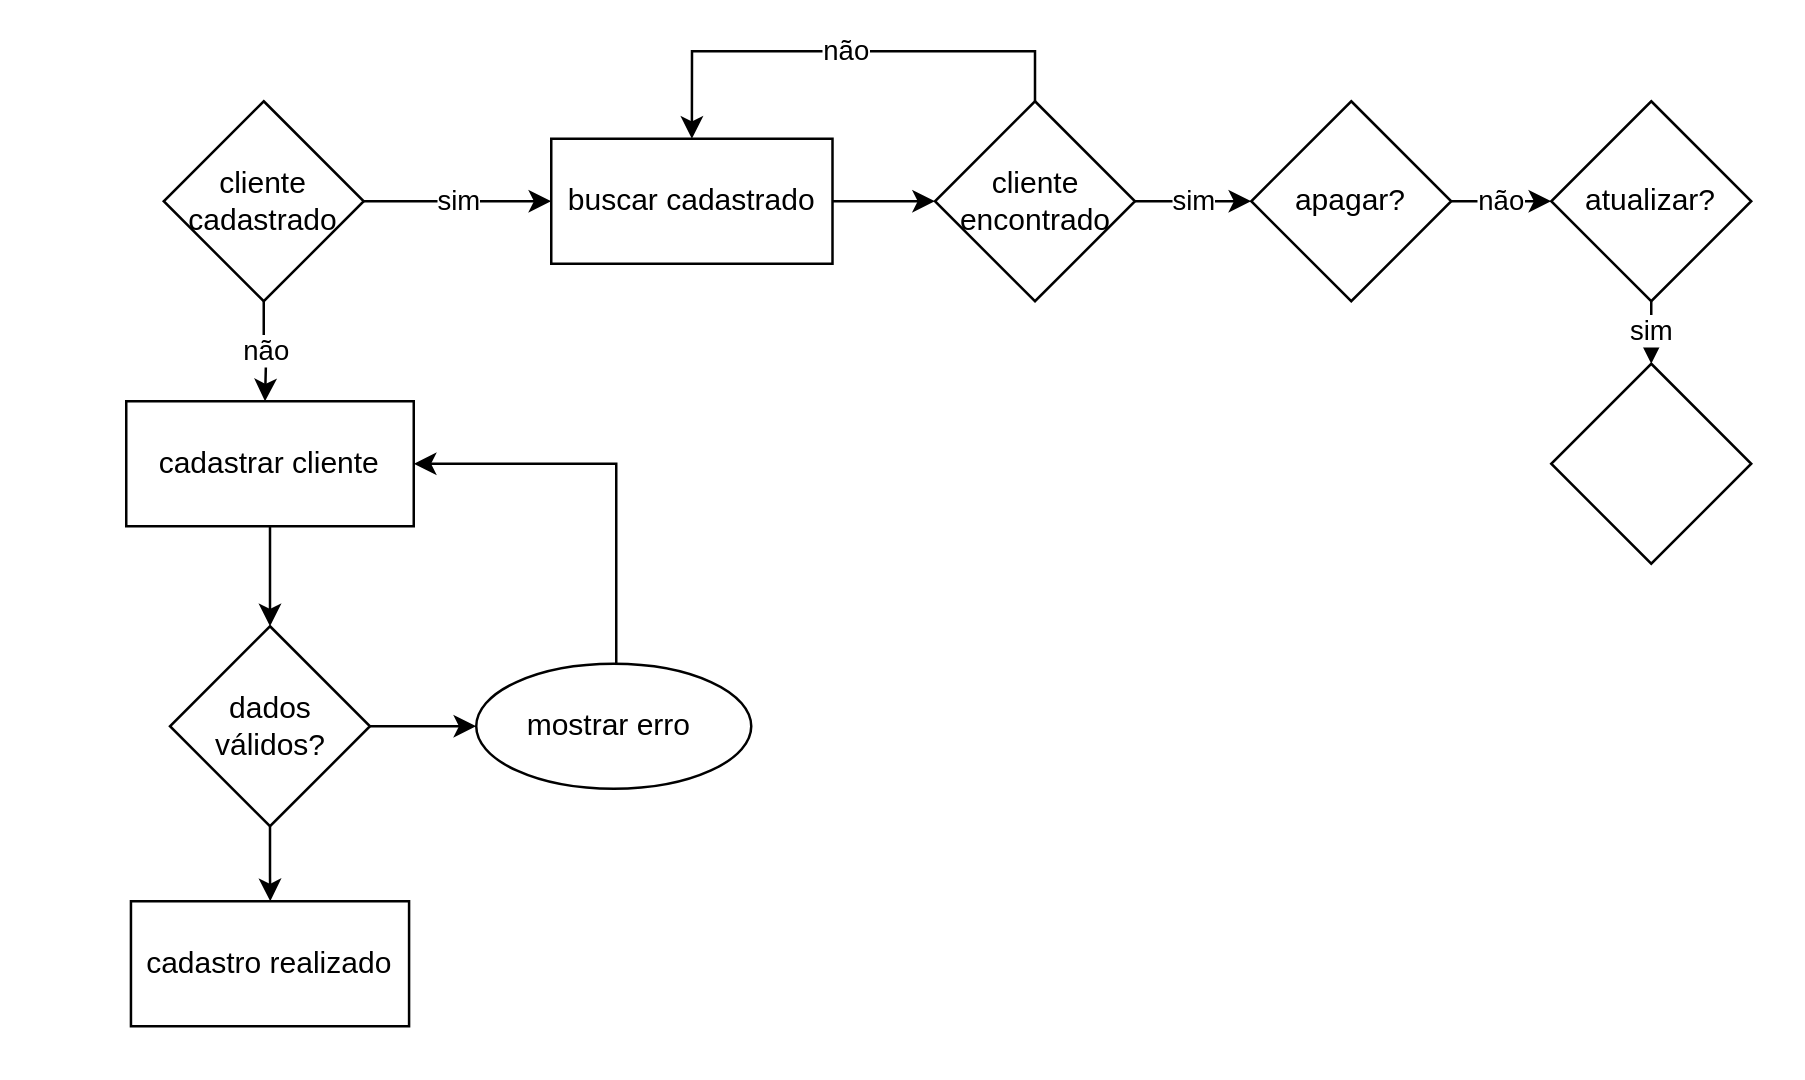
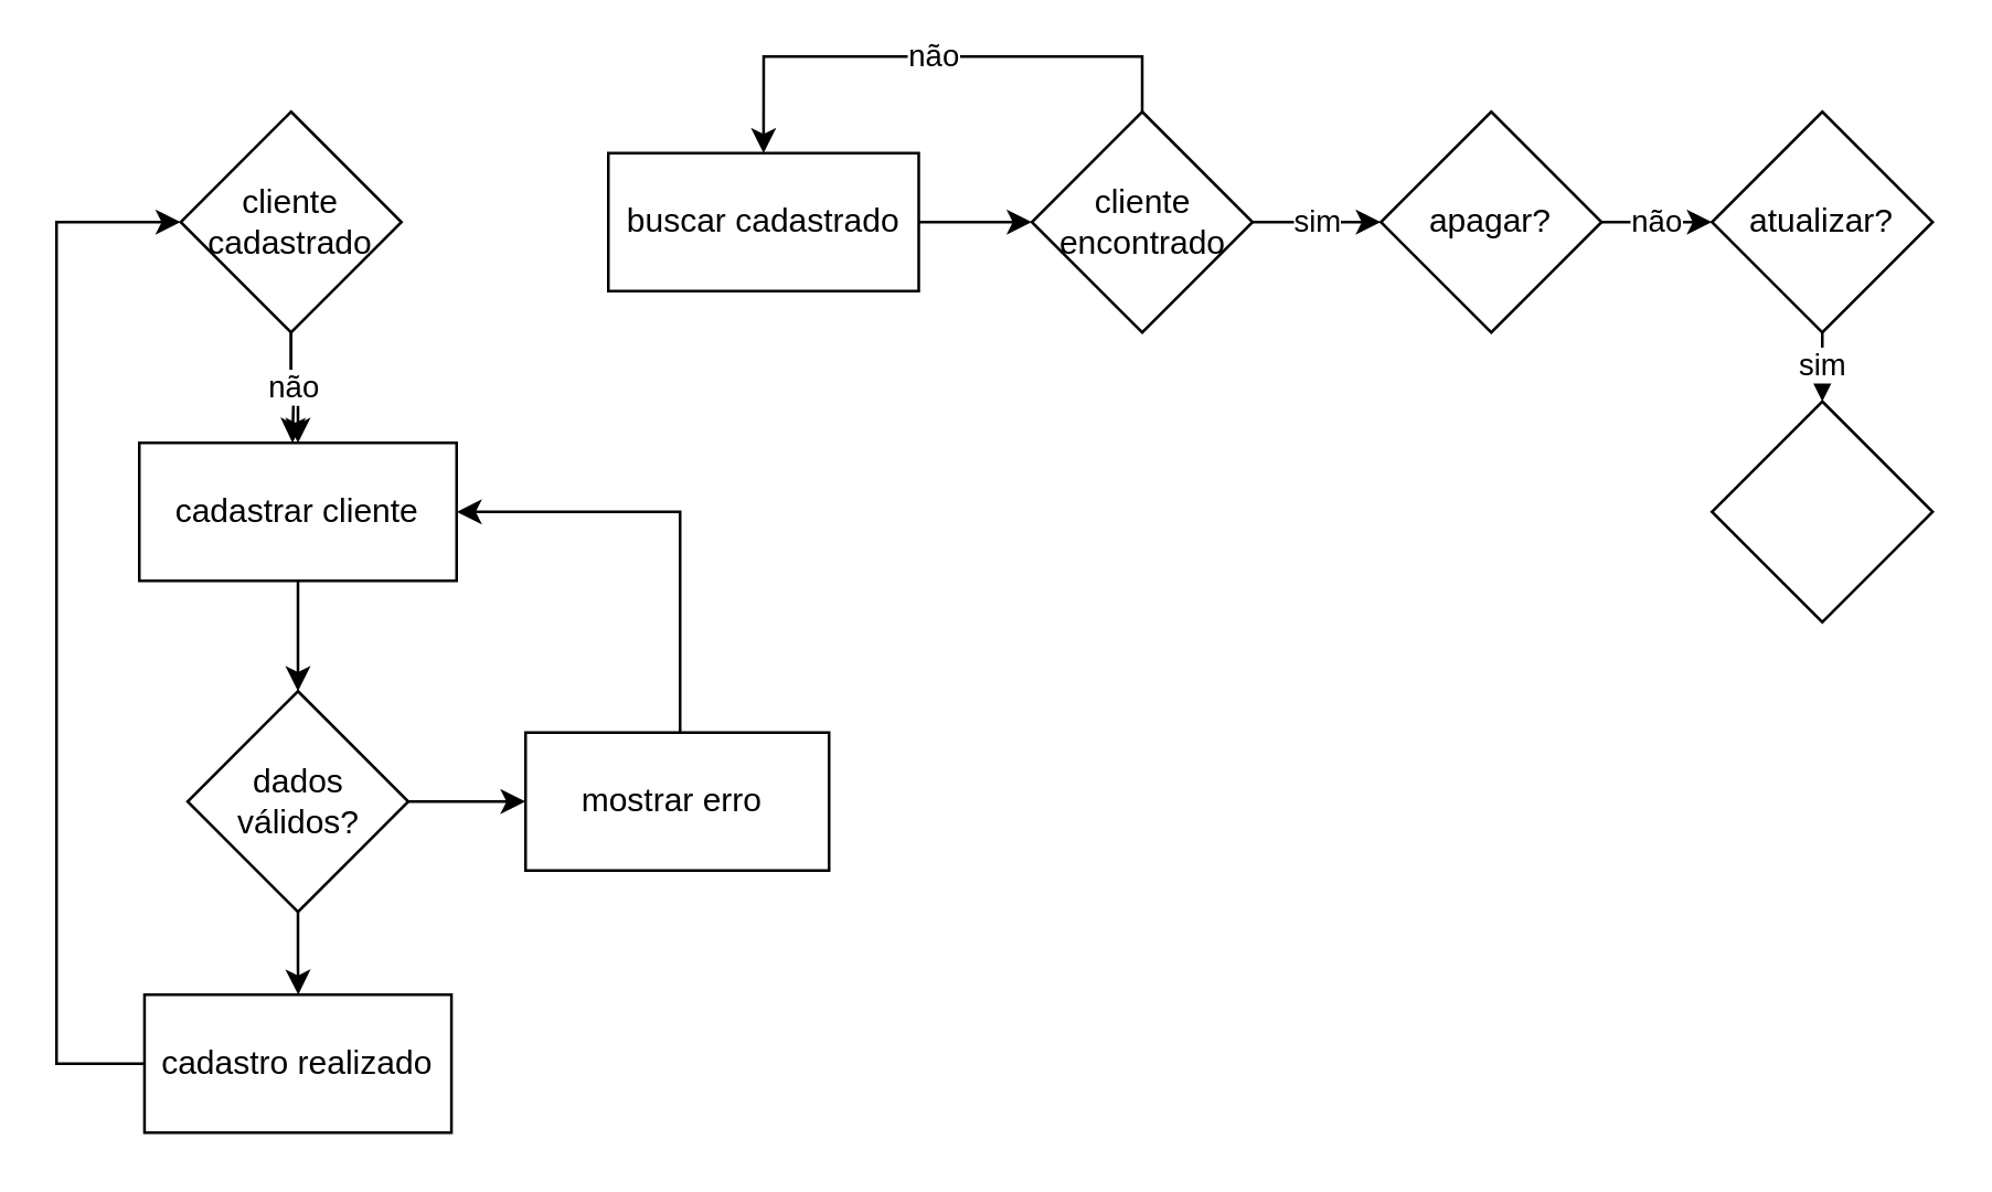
- <mxCell id="7" value="sim" style="edgeStyle=orthogonalEdgeStyle;rounded=0;orthogonalLoop=1;jettySize=auto;html=1;" edge="1" parent="1" source="9" target="5"><mxGeometry relative="1" as="geometry" /></mxCell>
+ <mxCell id="7" value="sim" style="edgeStyle=orthogonalEdgeStyle;rounded=0;orthogonalLoop=1;jettySize=auto;html=1;" edge="1" parent="1" source="9" target="3"><mxGeometry relative="1" as="geometry" /></mxCell>
+ <mxCell id="18" style="edgeStyle=orthogonalEdgeStyle;rounded=0;orthogonalLoop=1;jettySize=auto;html=1;entryX=0;entryY=0.5;entryDx=0;entryDy=0;" edge="1" parent="1" source="6" target="9"><mxGeometry relative="1" as="geometry"><mxPoint x="60" y="80" as="targetPoint" /><Array as="points"><mxPoint x="20" y="385" /><mxPoint x="20" y="80" /></Array></mxGeometry></mxCell>
- <mxCell id="14" value="mostrar erro&amp;nbsp;" style="ellipse;whiteSpace=wrap;html=1;" vertex="1" parent="1"><mxGeometry x="190" y="265" width="110" height="50" as="geometry" /></mxCell>
+ <mxCell id="14" value="mostrar erro&amp;nbsp;" style="rounded=0;whiteSpace=wrap;html=1;" vertex="1" parent="1"><mxGeometry x="190" y="265" width="110" height="50" as="geometry" /></mxCell>
